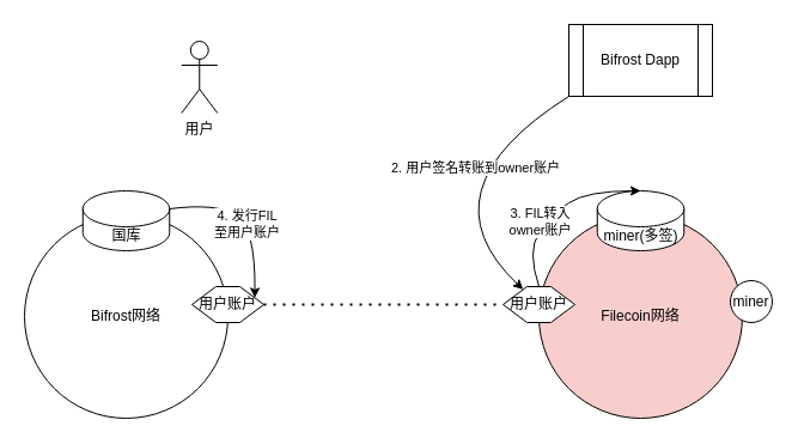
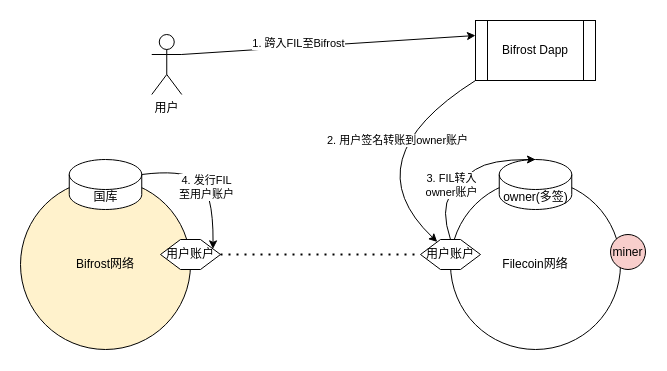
+ <mxCell id="12" value="" style="endArrow=classic;html=1;rounded=0;exitX=1;exitY=0.333;exitDx=0;exitDy=0;exitPerimeter=0;entryX=0;entryY=0.25;entryDx=0;entryDy=0;" edge="1" parent="1" source="4" target="5"><mxGeometry width="50" height="50" relative="1" as="geometry"><mxPoint x="290" y="279" as="sourcePoint" /><mxPoint x="340" y="229" as="targetPoint" /></mxGeometry></mxCell>
+ <mxCell id="13" value="1. 跨入FIL至Bifrost" style="edgeLabel;html=1;align=center;verticalAlign=middle;resizable=0;points=[];" vertex="1" connectable="0" parent="12"><mxGeometry x="-0.205" y="4" relative="1" as="geometry"><mxPoint as="offset" /></mxGeometry></mxCell>
- <mxCell id="9" value="miner(多签)" style="shape=cylinder3;whiteSpace=wrap;html=1;boundedLbl=1;backgroundOutline=1;size=15;" vertex="1" parent="1"><mxGeometry x="498.75" y="159" width="72.5" height="50" as="geometry" /></mxCell>
+ <mxCell id="9" value="owner(多签)" style="shape=cylinder3;whiteSpace=wrap;html=1;boundedLbl=1;backgroundOutline=1;size=15;" vertex="1" parent="1"><mxGeometry x="498.75" y="159" width="72.5" height="50" as="geometry" /></mxCell>
- <mxCell id="10" value="miner" style="ellipse;whiteSpace=wrap;html=1;aspect=fixed;" vertex="1" parent="1"><mxGeometry x="610" y="234" width="35" height="35" as="geometry" /></mxCell>
+ <mxCell id="10" value="miner" style="ellipse;whiteSpace=wrap;html=1;aspect=fixed;fillColor=#f8cecc;" vertex="1" parent="1"><mxGeometry x="610" y="234" width="35" height="35" as="geometry" /></mxCell>
- <mxCell id="2" value="Bifrost网络" style="ellipse;whiteSpace=wrap;html=1;aspect=fixed;" vertex="1" parent="1"><mxGeometry x="20" y="179" width="170" height="170" as="geometry" /></mxCell>
+ <mxCell id="2" value="Bifrost网络" style="ellipse;whiteSpace=wrap;html=1;aspect=fixed;fillColor=#fff2cc;" vertex="1" parent="1"><mxGeometry x="20" y="179" width="170" height="170" as="geometry" /></mxCell>
- <mxCell id="3" value="Filecoin网络" style="ellipse;whiteSpace=wrap;html=1;aspect=fixed;fillColor=#f8cecc;" vertex="1" parent="1"><mxGeometry x="450" y="179" width="170" height="170" as="geometry" /></mxCell>
+ <mxCell id="3" value="Filecoin网络" style="ellipse;whiteSpace=wrap;html=1;aspect=fixed;" vertex="1" parent="1"><mxGeometry x="450" y="179" width="170" height="170" as="geometry" /></mxCell>
